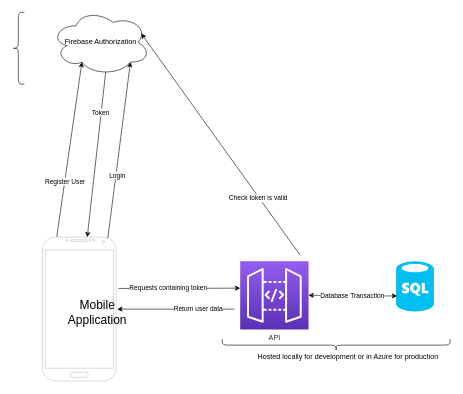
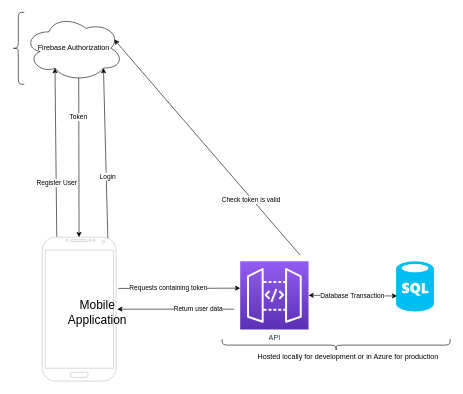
- <mxCell id="4" value="Firebase Authorization" style="ellipse;shape=cloud;whiteSpace=wrap;html=1;aspect=fixed;" vertex="1" parent="1"><mxGeometry x="85" y="15" width="165" height="110" as="geometry" /></mxCell>
+ <mxCell id="4" value="Firebase Authorization" style="ellipse;shape=cloud;whiteSpace=wrap;html=1;aspect=fixed;" vertex="1" parent="1"><mxGeometry width="165" height="110" as="geometry" x="40" y="25" /></mxCell>
